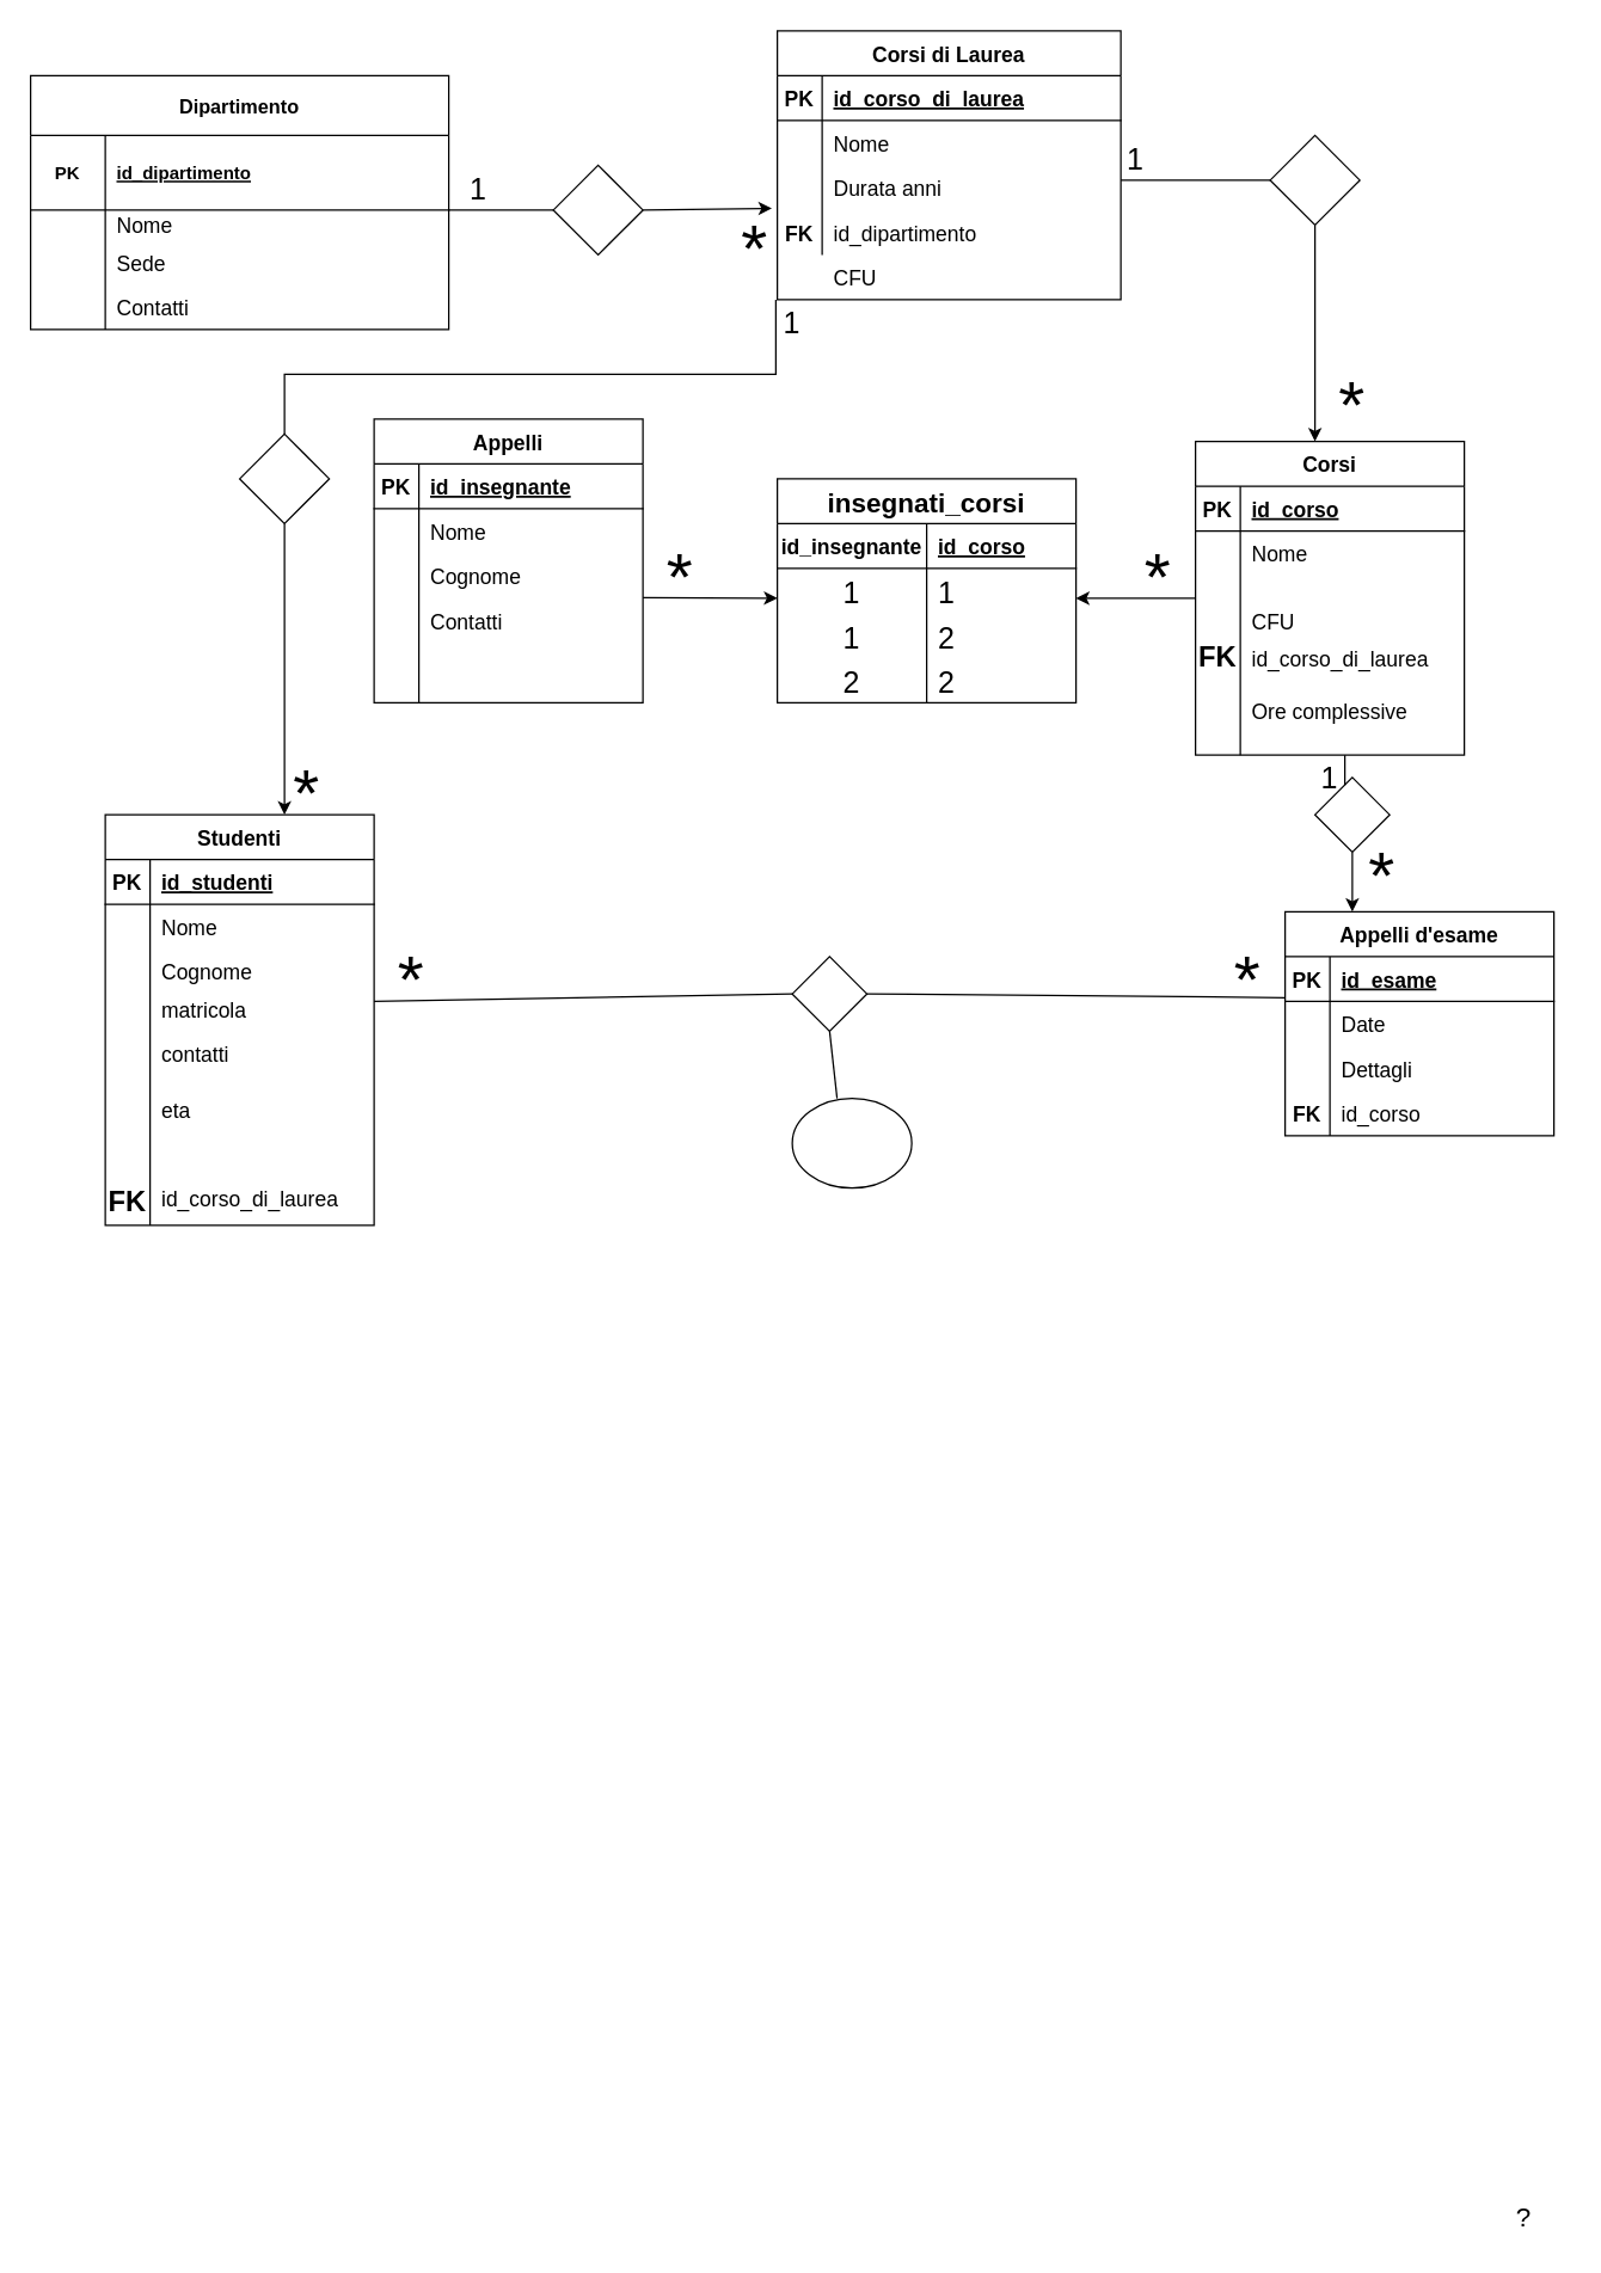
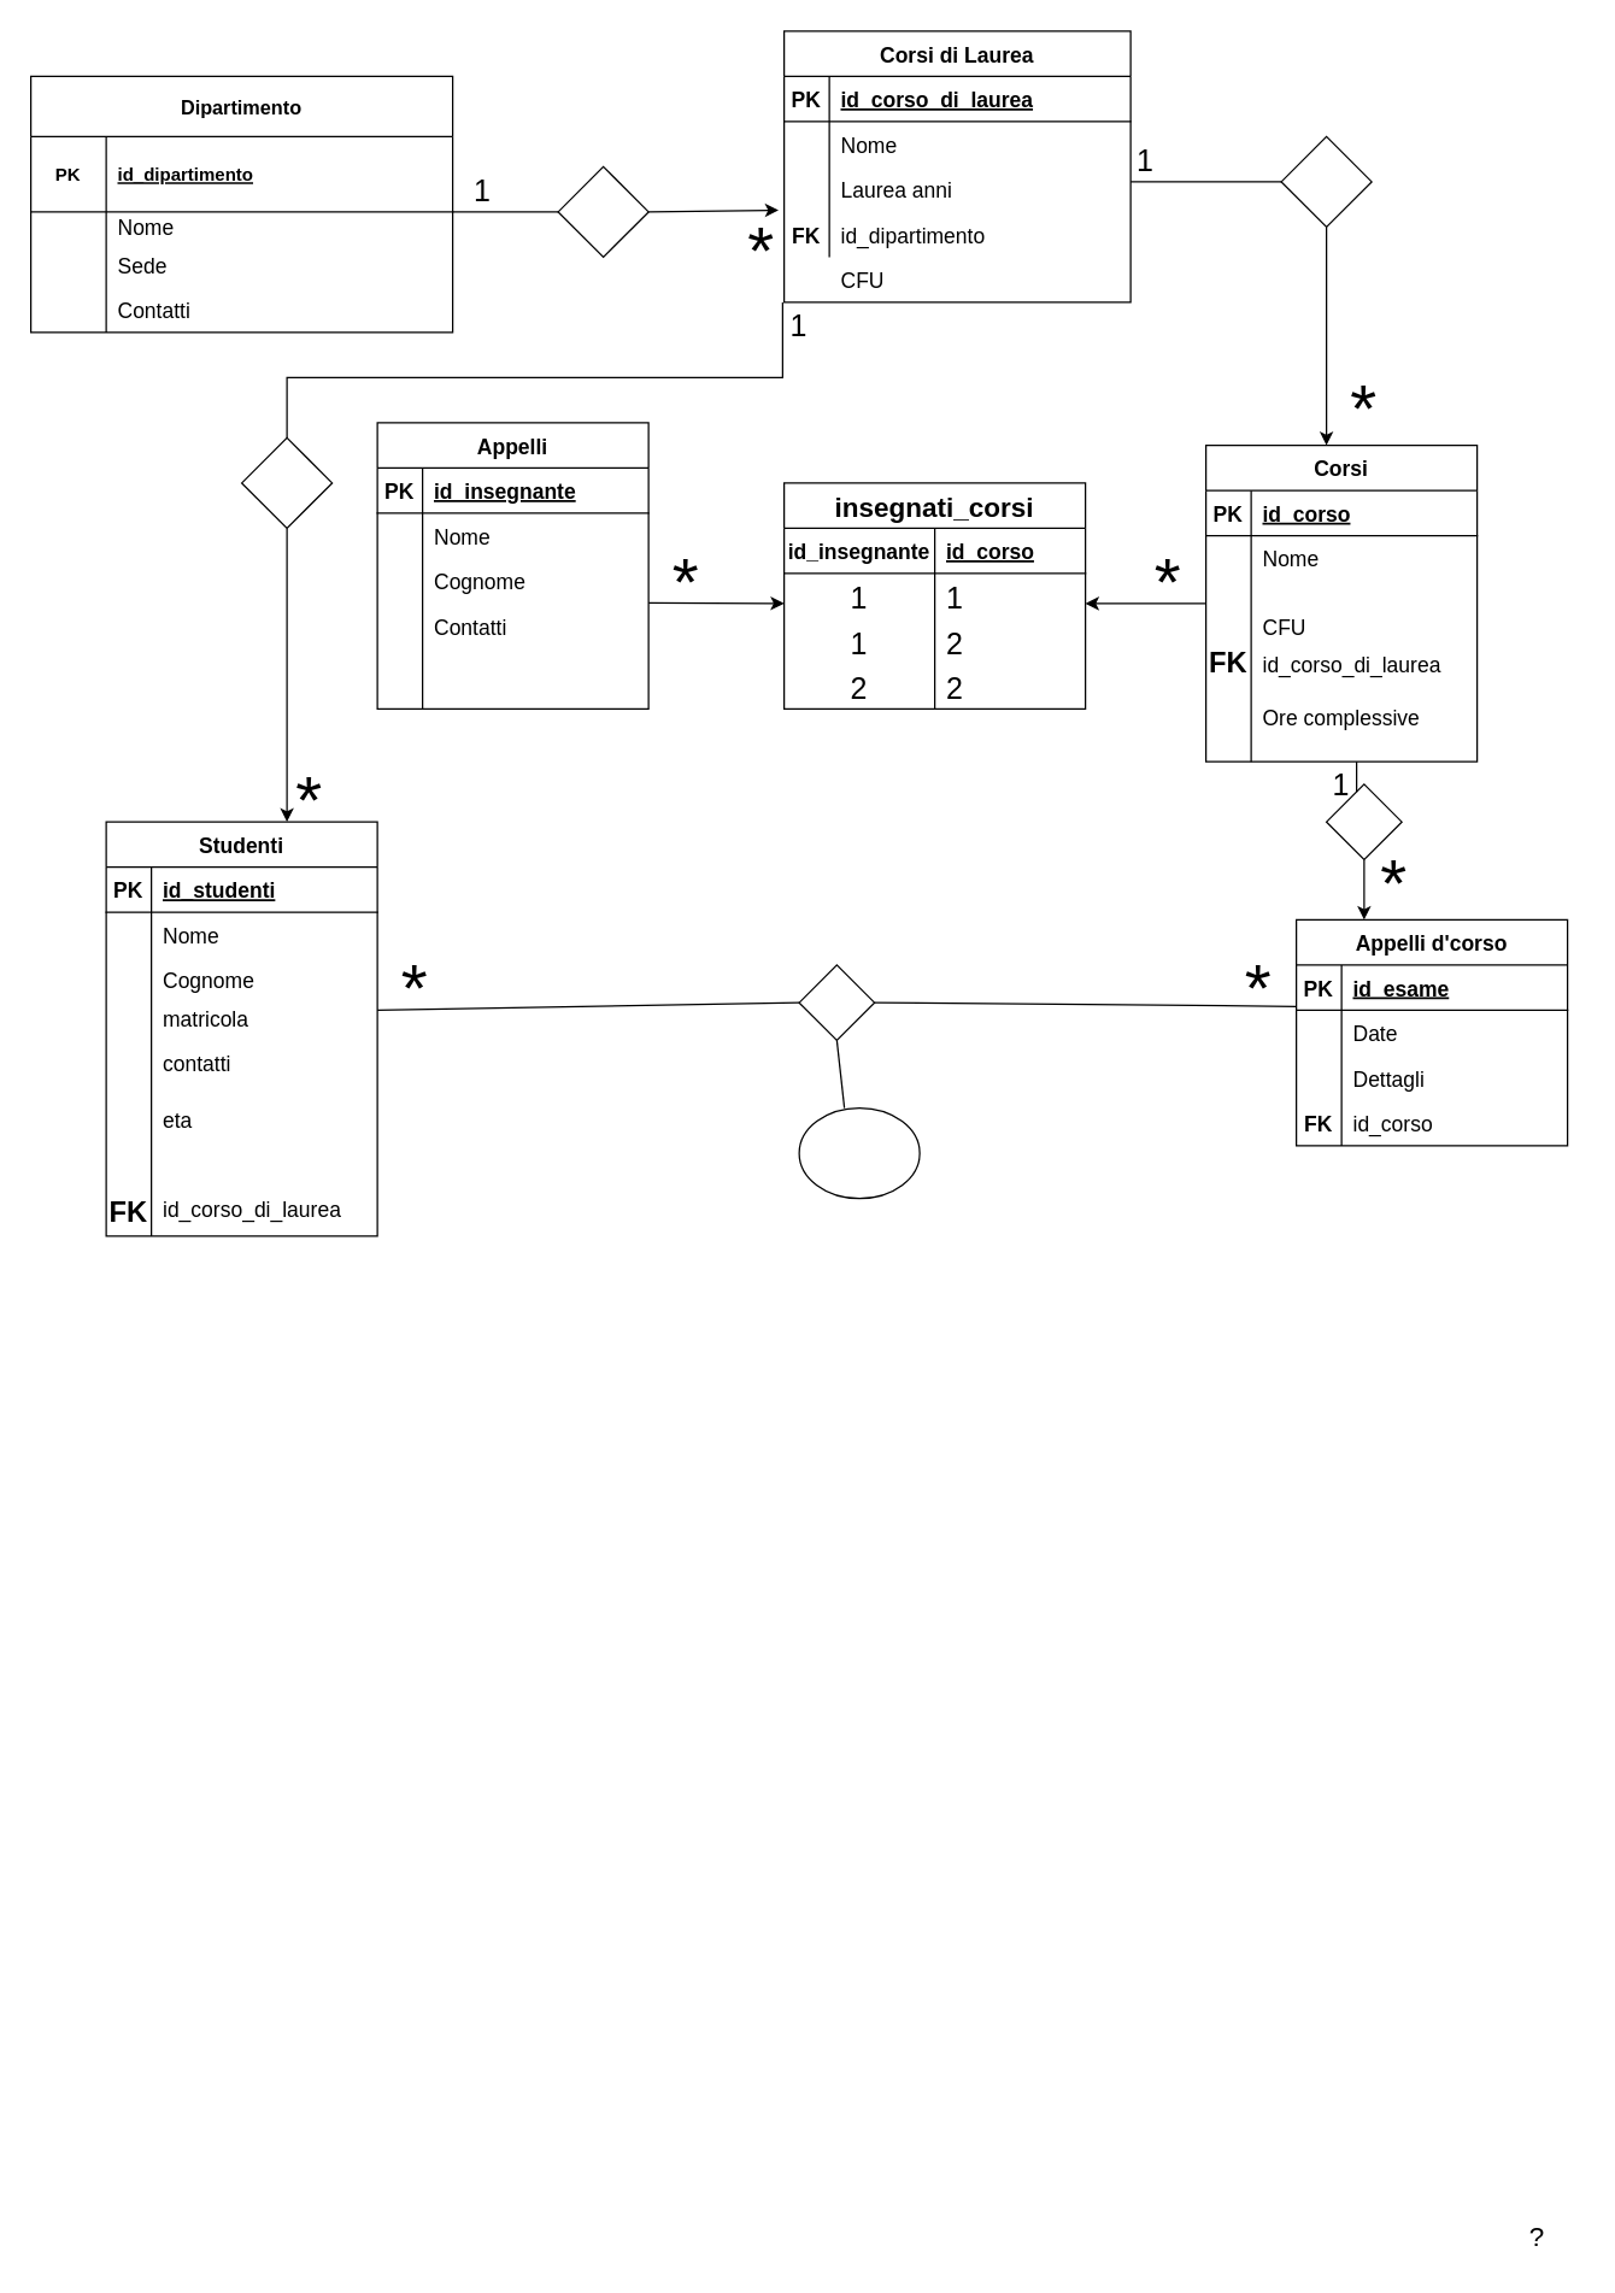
- <mxCell id="24" value="Durata anni" style="shape=partialRectangle;connectable=0;fillColor=none;top=0;left=0;bottom=0;right=0;align=left;spacingLeft=6;overflow=hidden;fontFamily=Helvetica;fontSize=14;fontColor=default;strokeColor=default;" vertex="1" parent="22"><mxGeometry x="30" width="200" height="30" as="geometry"><mxRectangle width="200" height="30" as="alternateBounds" /></mxGeometry></mxCell>
+ <mxCell id="24" value="Laurea anni" style="shape=partialRectangle;connectable=0;fillColor=none;top=0;left=0;bottom=0;right=0;align=left;spacingLeft=6;overflow=hidden;fontFamily=Helvetica;fontSize=14;fontColor=default;strokeColor=default;" vertex="1" parent="22"><mxGeometry x="30" width="200" height="30" as="geometry"><mxRectangle width="200" height="30" as="alternateBounds" /></mxGeometry></mxCell>
- <mxCell id="43" value="Appelli d'esame" style="shape=table;startSize=30;container=1;collapsible=1;childLayout=tableLayout;fixedRows=1;rowLines=0;fontStyle=1;align=center;resizeLast=1;fontFamily=Helvetica;fontSize=14;fontColor=default;strokeColor=default;fillColor=none;" vertex="1" parent="1"><mxGeometry x="860" y="610" width="180" height="150" as="geometry" /></mxCell>
+ <mxCell id="43" value="Appelli d'corso" style="shape=table;startSize=30;container=1;collapsible=1;childLayout=tableLayout;fixedRows=1;rowLines=0;fontStyle=1;align=center;resizeLast=1;fontFamily=Helvetica;fontSize=14;fontColor=default;strokeColor=default;fillColor=none;" vertex="1" parent="1"><mxGeometry x="860" y="610" width="180" height="150" as="geometry" /></mxCell>
